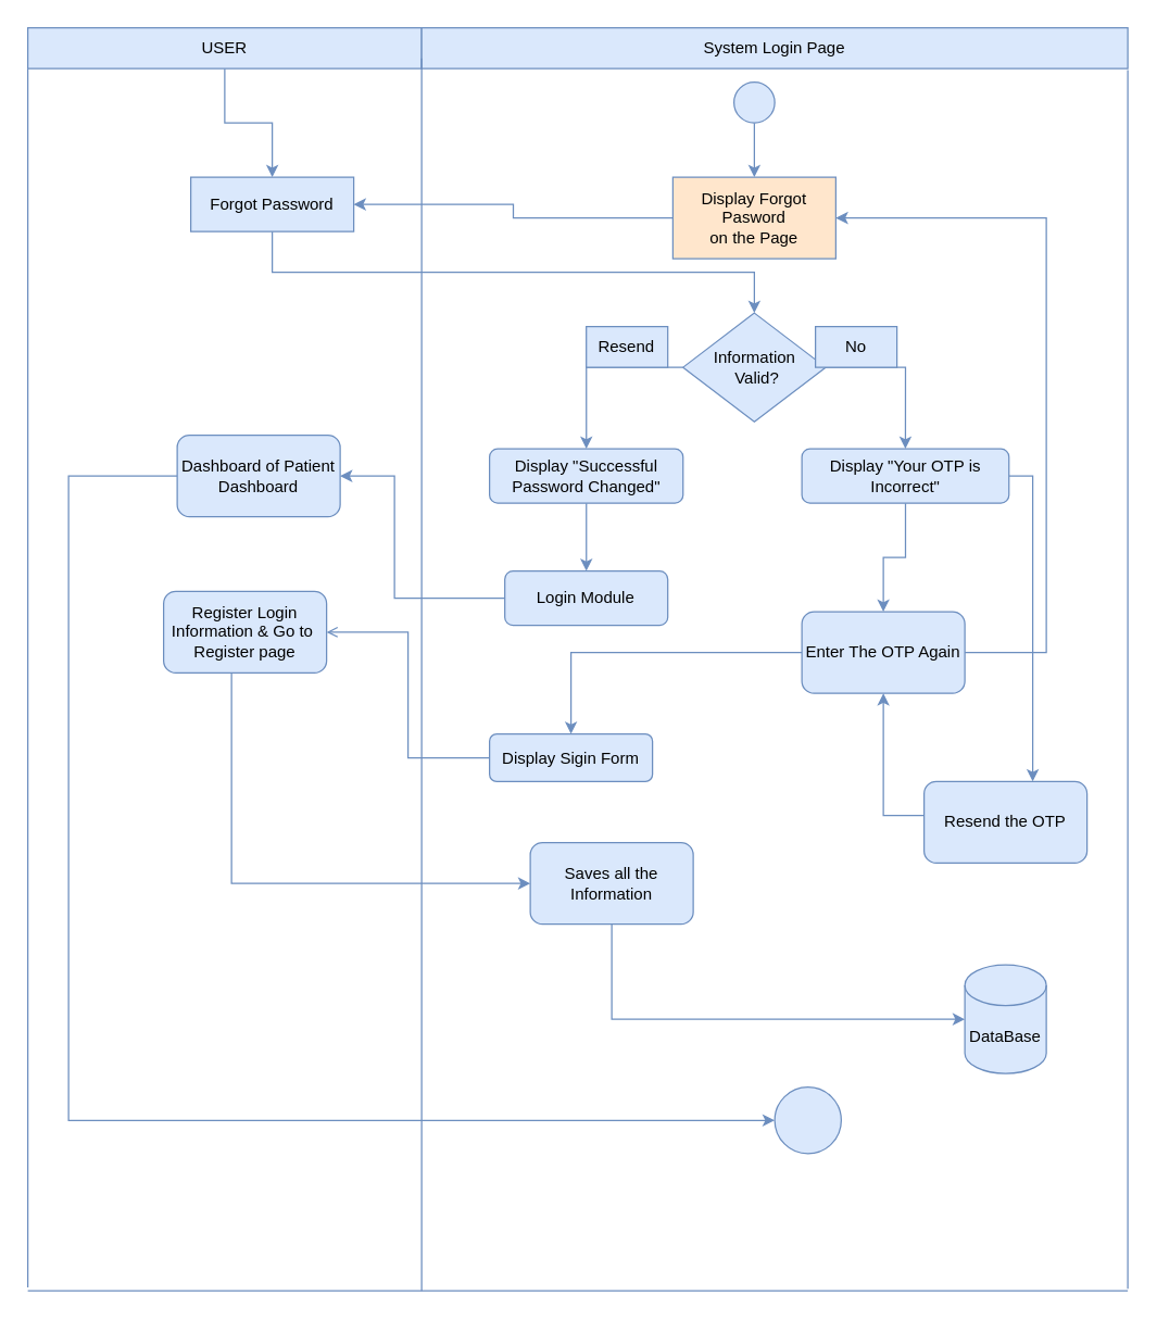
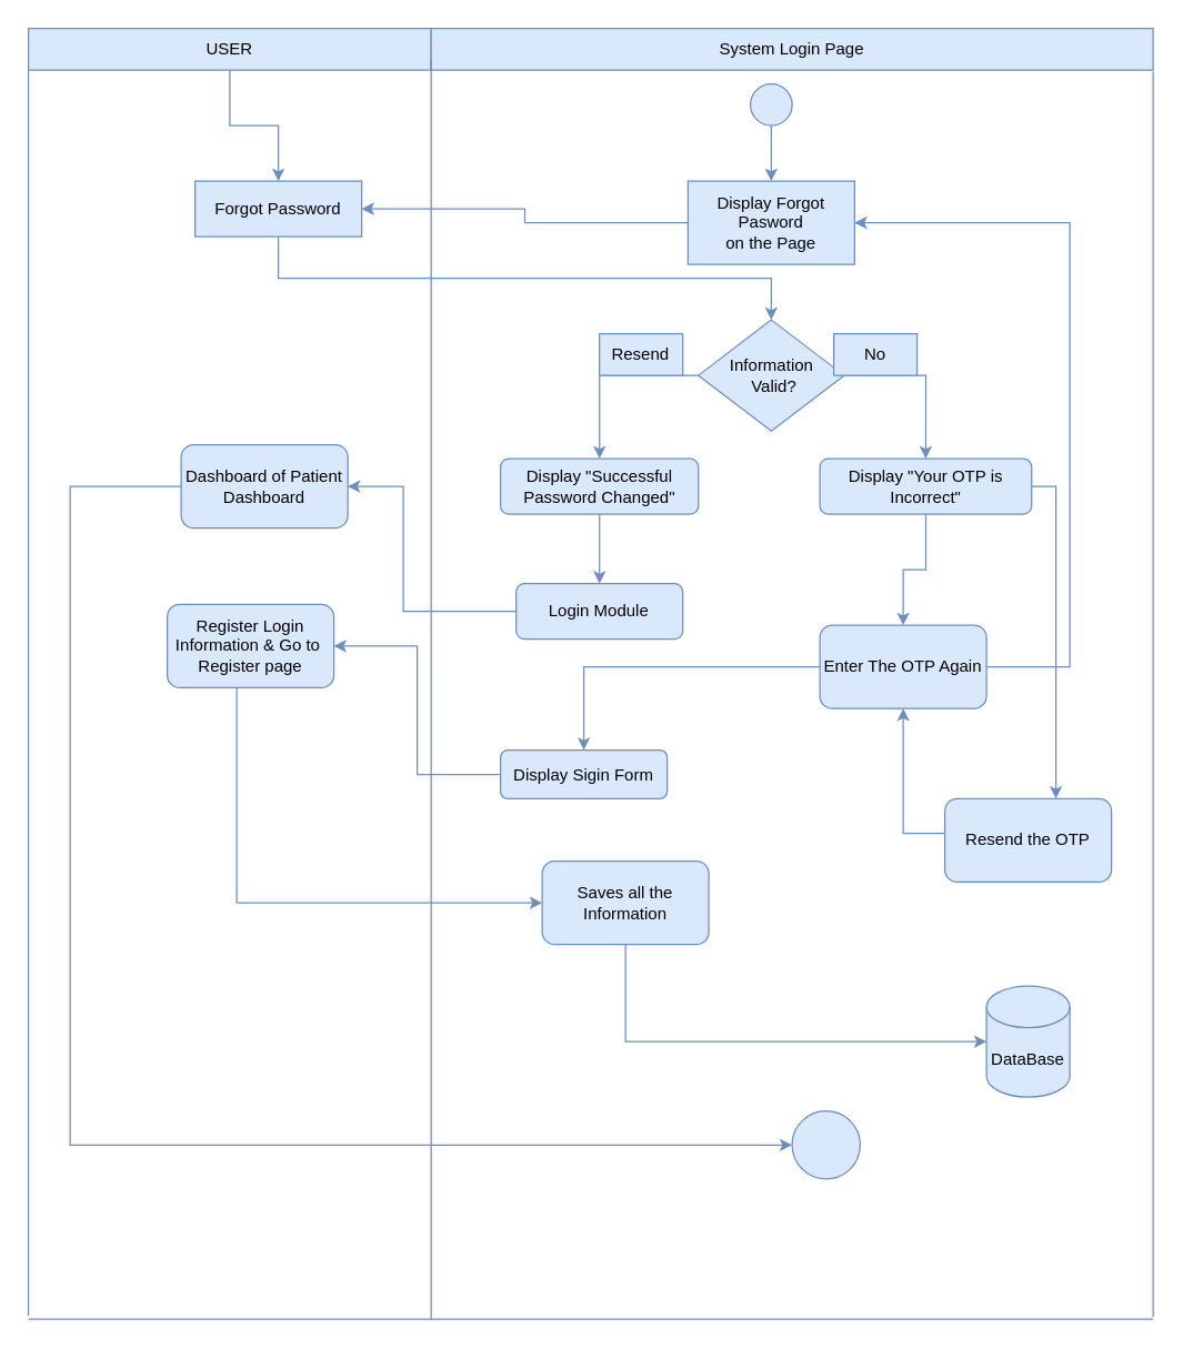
- <mxCell id="10" value="Display Forgot Pasword &lt;br&gt;on the Page" style="whiteSpace=wrap;html=1;fillColor=#ffe6cc;strokeColor=#6c8ebf;" vertex="1" parent="1"><mxGeometry x="495" y="130" width="120" height="60" as="geometry" /></mxCell>
+ <mxCell id="10" value="Display Forgot Pasword &lt;br&gt;on the Page" style="whiteSpace=wrap;html=1;fillColor=#dae8fc;strokeColor=#6c8ebf;" vertex="1" parent="1"><mxGeometry x="495" y="130" width="120" height="60" as="geometry" /></mxCell>
- <mxCell id="21" style="edgeStyle=orthogonalEdgeStyle;rounded=0;orthogonalLoop=1;jettySize=auto;html=1;fontColor=#000000;entryX=1;entryY=0.5;entryDx=0;entryDy=0;fillColor=#dae8fc;strokeColor=#6c8ebf;endArrow=open;" edge="1" parent="1" source="22" target="29"><mxGeometry relative="1" as="geometry"><mxPoint x="240" y="465" as="targetPoint" /></mxGeometry></mxCell>
+ <mxCell id="21" style="edgeStyle=orthogonalEdgeStyle;rounded=0;orthogonalLoop=1;jettySize=auto;html=1;fontColor=#000000;entryX=1;entryY=0.5;entryDx=0;entryDy=0;fillColor=#dae8fc;strokeColor=#6c8ebf;" edge="1" parent="1" source="22" target="29"><mxGeometry relative="1" as="geometry"><mxPoint x="240" y="465" as="targetPoint" /></mxGeometry></mxCell>
